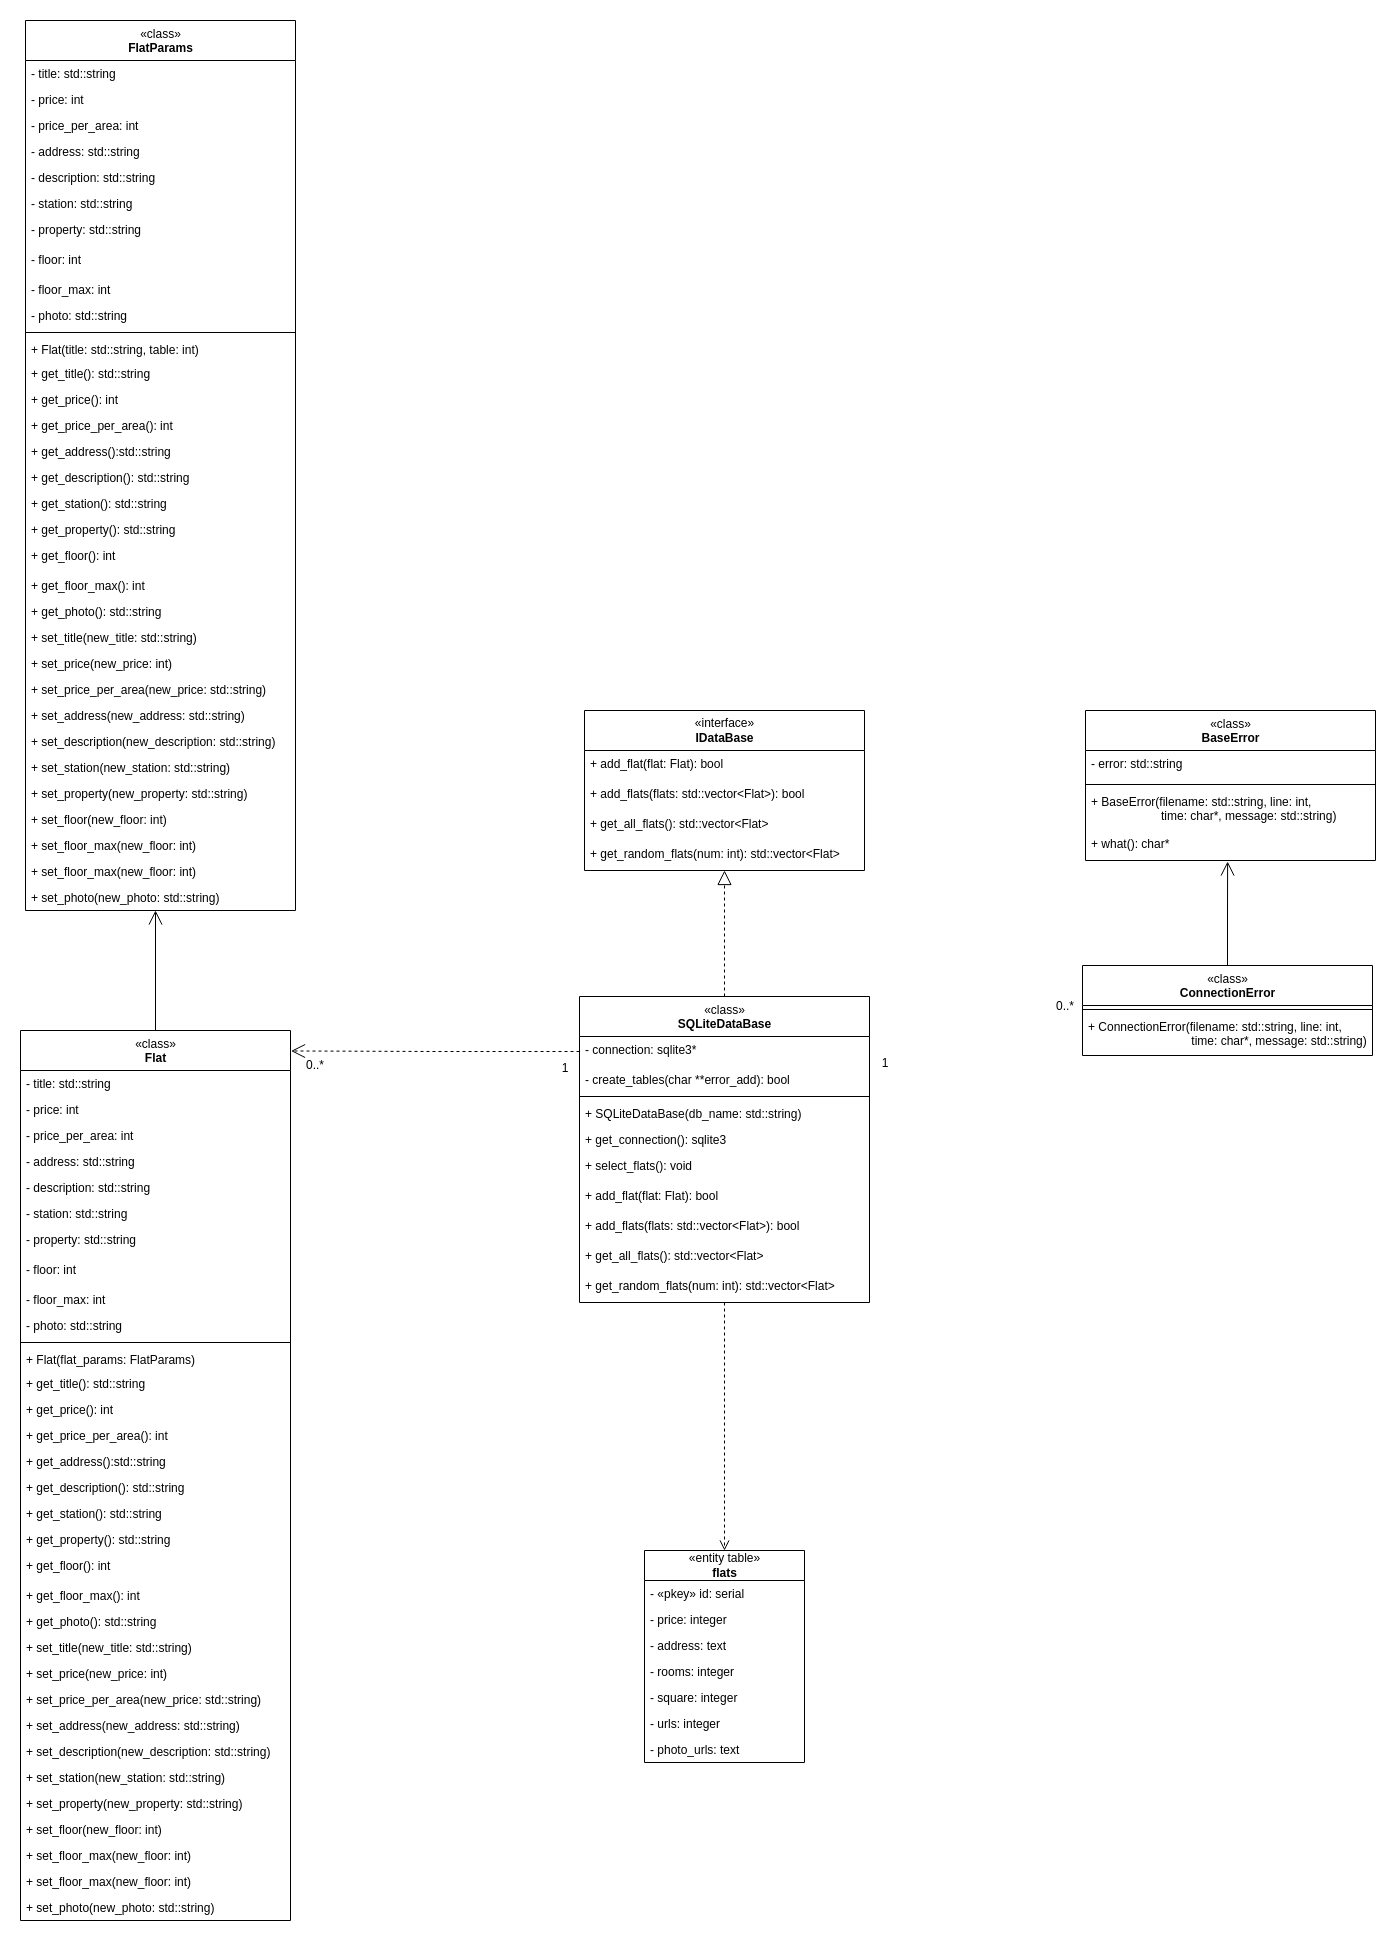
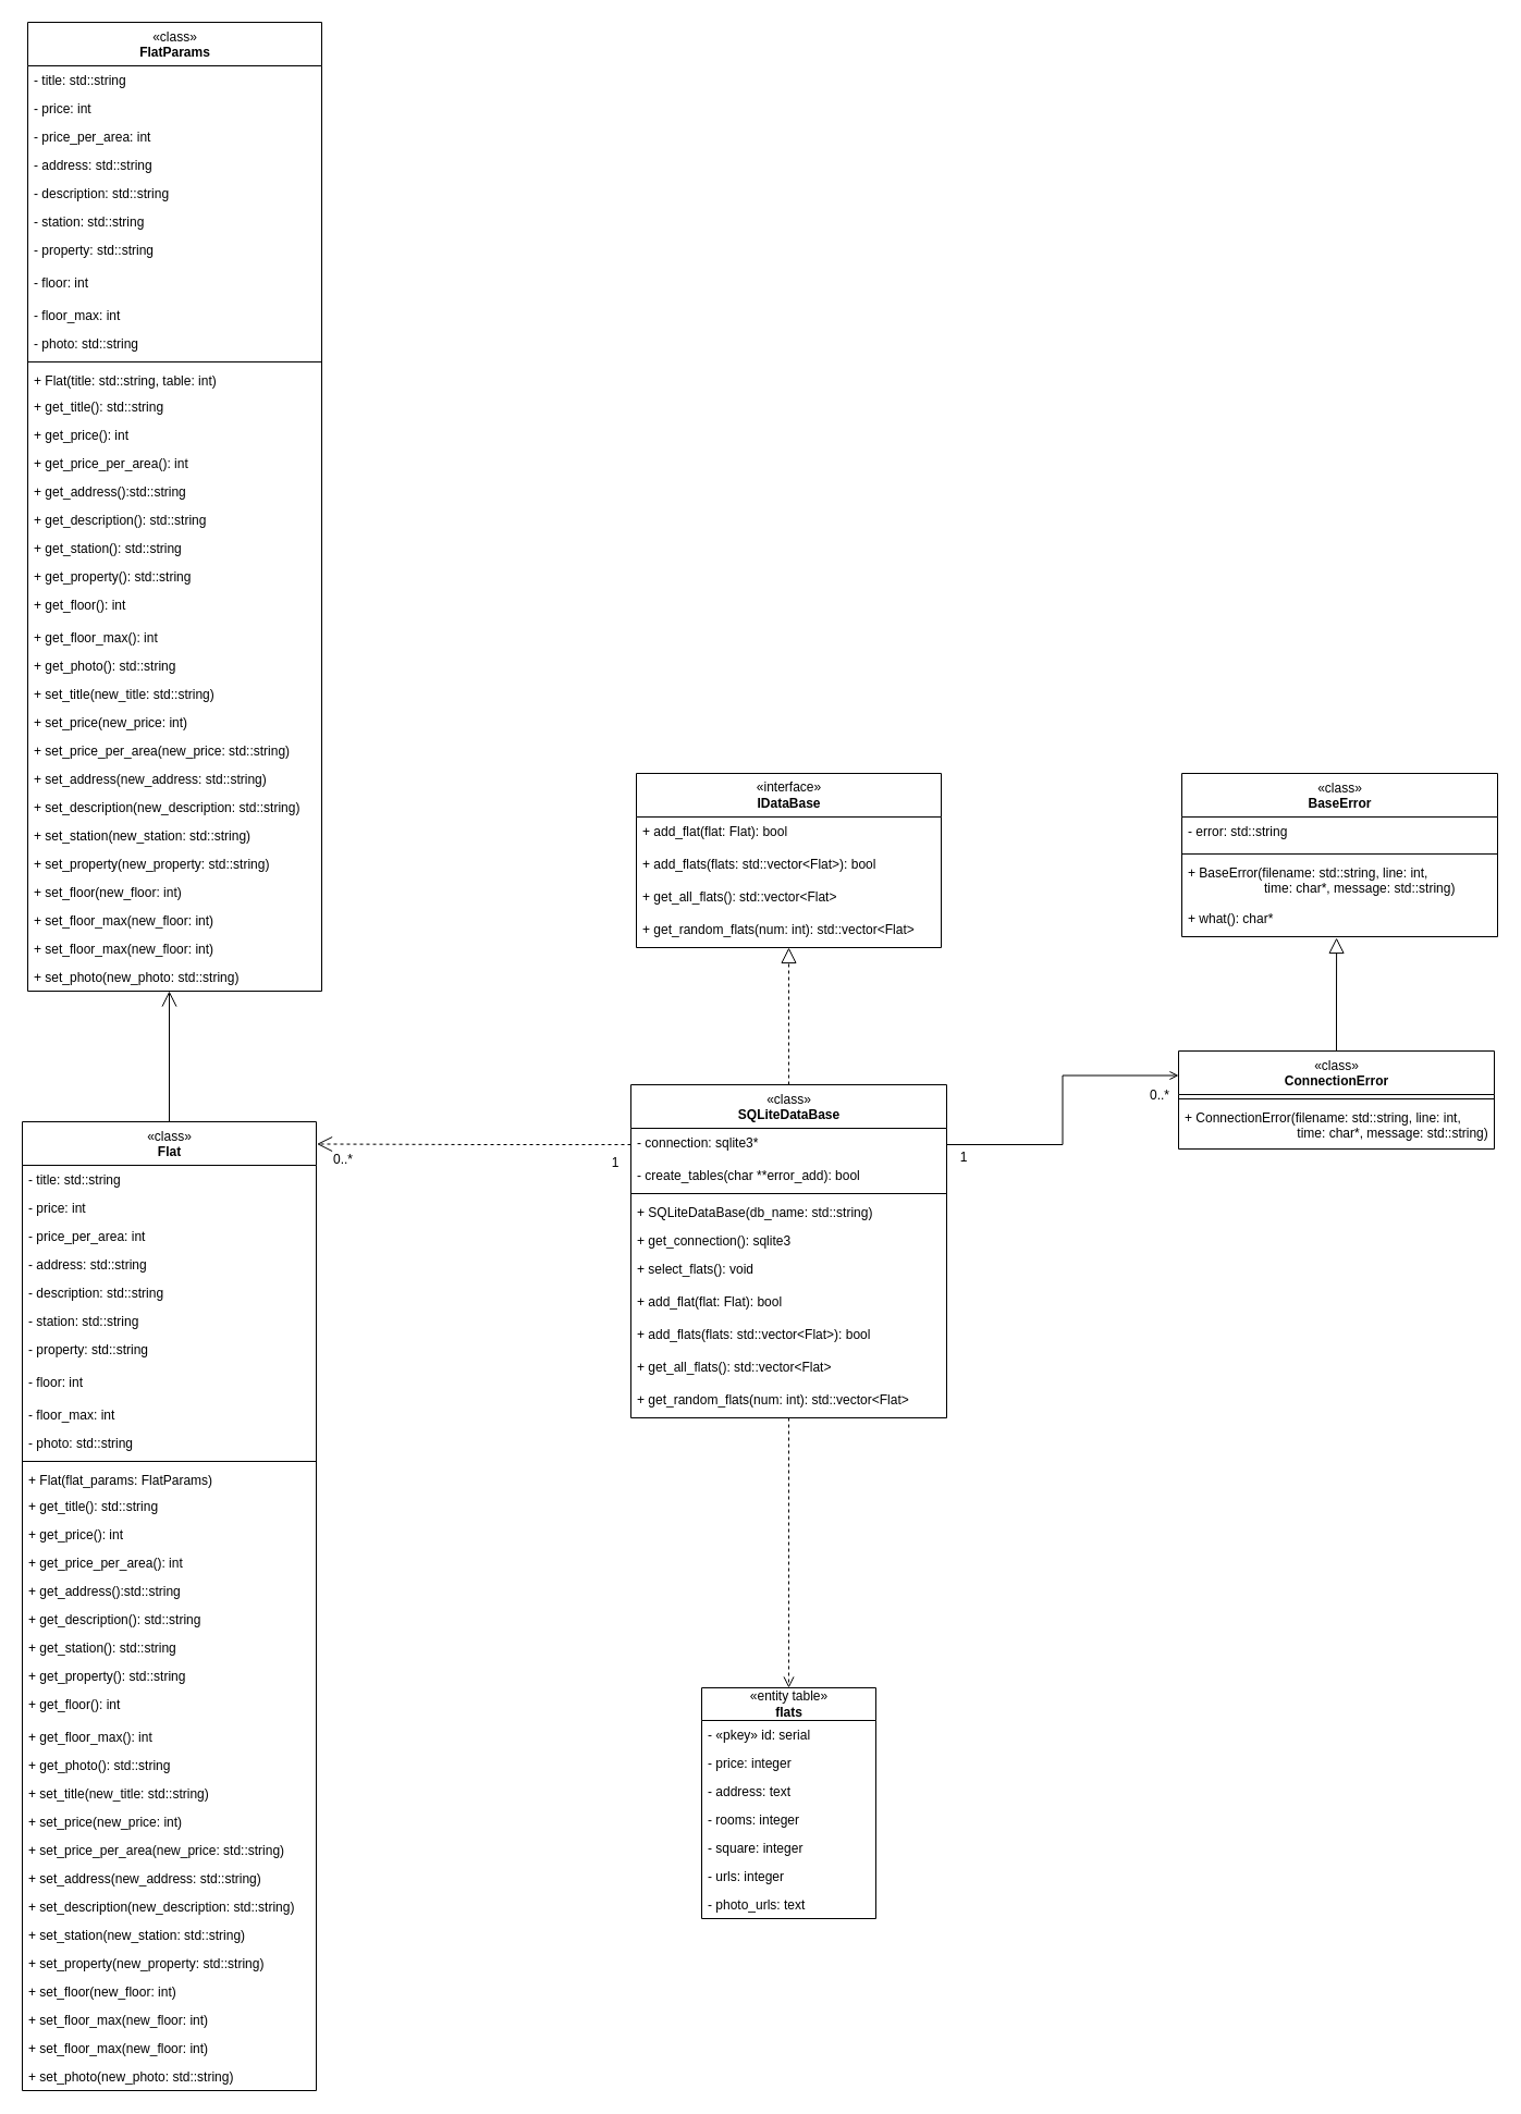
- <mxCell id="100" style="edgeStyle=orthogonalEdgeStyle;rounded=0;orthogonalLoop=1;jettySize=auto;html=1;exitX=0.5;exitY=0;exitDx=0;exitDy=0;entryX=0.49;entryY=1.033;entryDx=0;entryDy=0;entryPerimeter=0;endArrow=open;endFill=0;endSize=12;" edge="1" parent="1" source="101" target="108"><mxGeometry relative="1" as="geometry" /></mxCell>
+ <mxCell id="100" style="edgeStyle=orthogonalEdgeStyle;rounded=0;orthogonalLoop=1;jettySize=auto;html=1;exitX=0.5;exitY=0;exitDx=0;exitDy=0;entryX=0.49;entryY=1.033;entryDx=0;entryDy=0;entryPerimeter=0;endArrow=block;endFill=0;endSize=12;" edge="1" parent="1" source="101" target="108"><mxGeometry relative="1" as="geometry" /></mxCell>
+ <mxCell id="109" style="edgeStyle=orthogonalEdgeStyle;rounded=0;orthogonalLoop=1;jettySize=auto;html=1;exitX=1;exitY=0.5;exitDx=0;exitDy=0;endArrow=open;endFill=0;startSize=12;endSize=6;entryX=0;entryY=0.25;entryDx=0;entryDy=0;" edge="1" parent="1" source="11" target="101"><mxGeometry relative="1" as="geometry"><mxPoint x="1075" y="1000" as="targetPoint" /></mxGeometry></mxCell>
